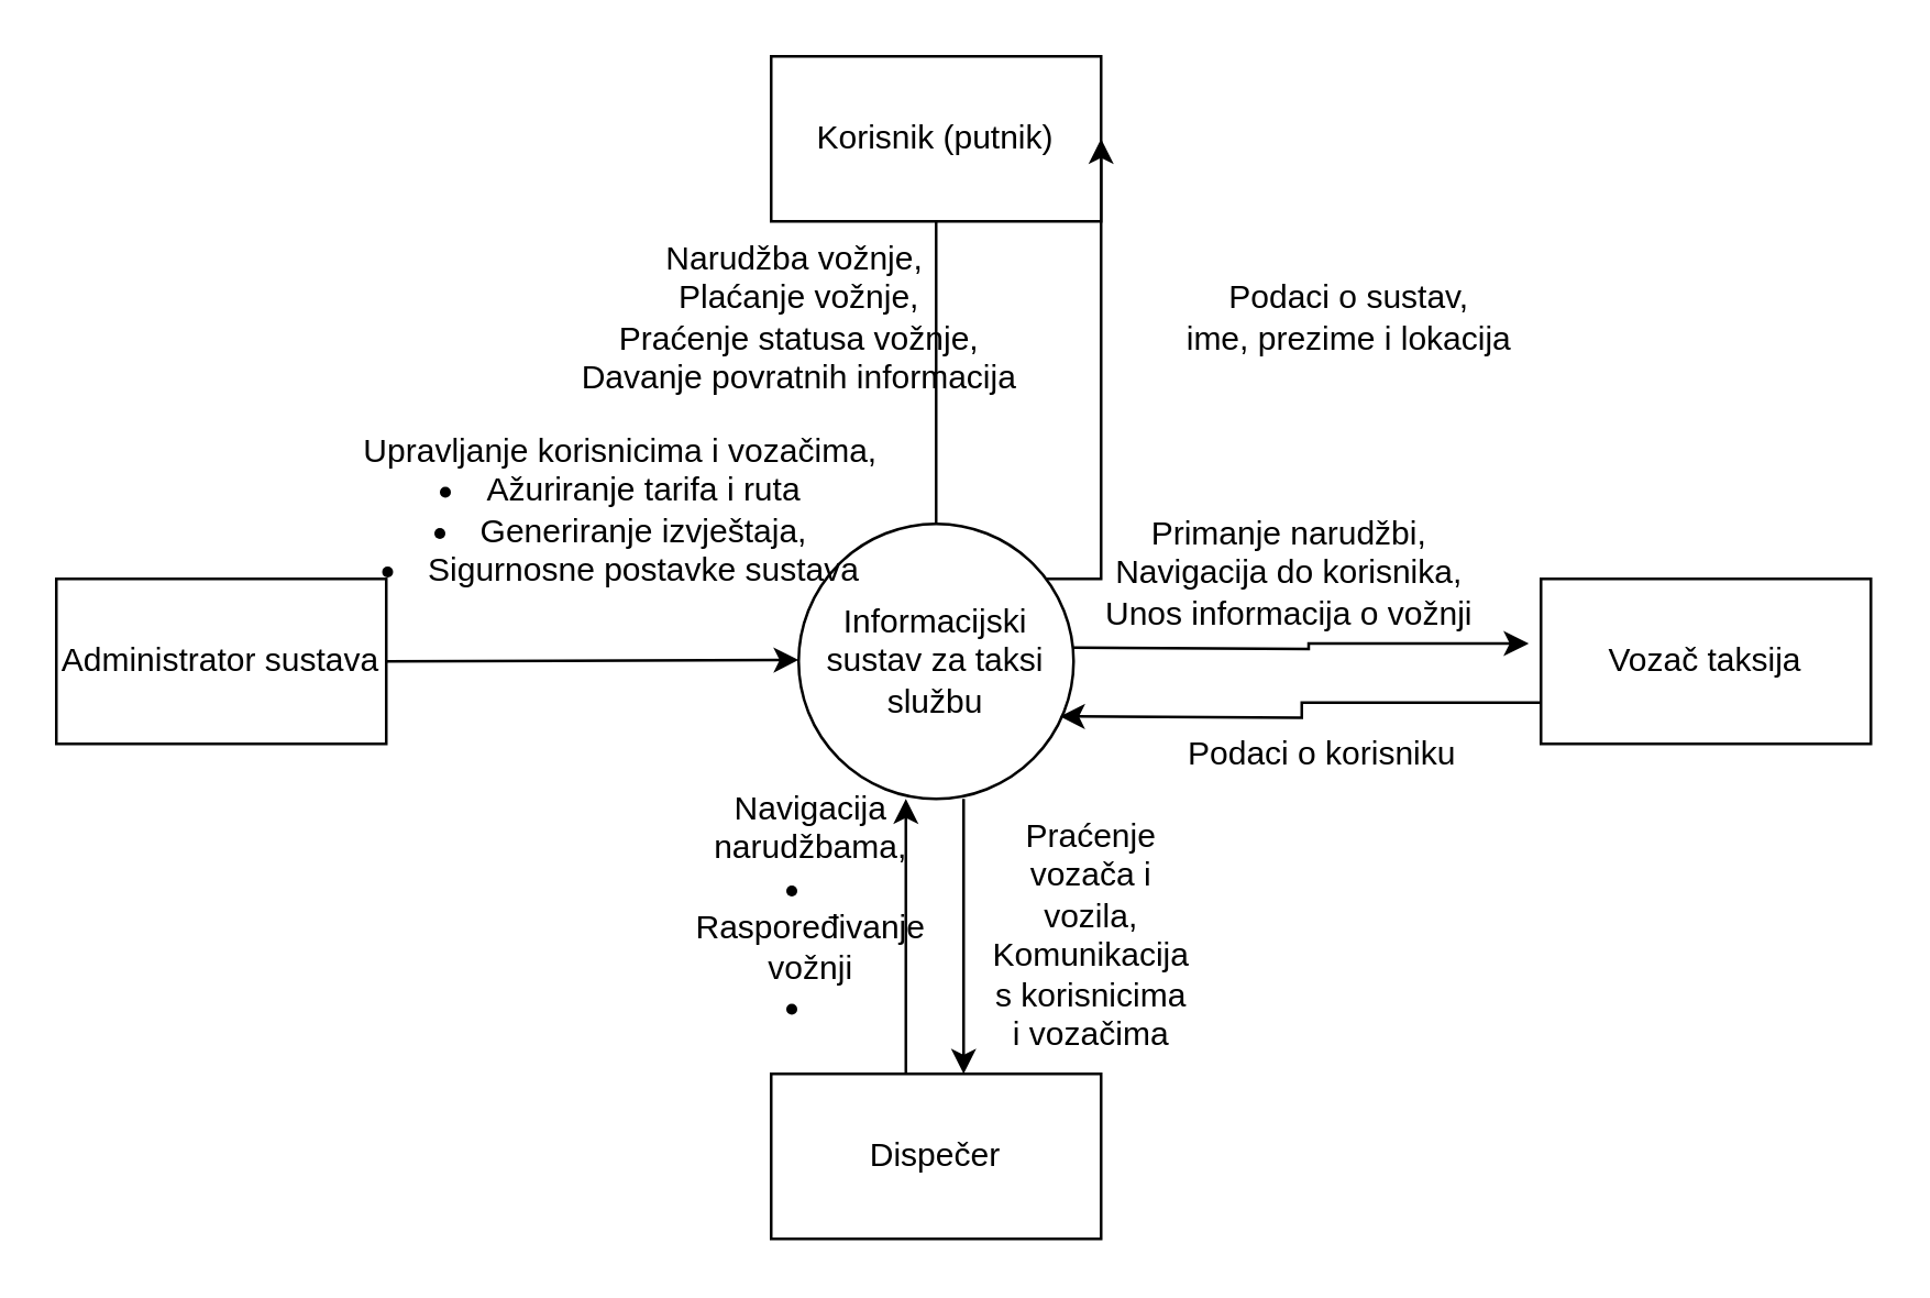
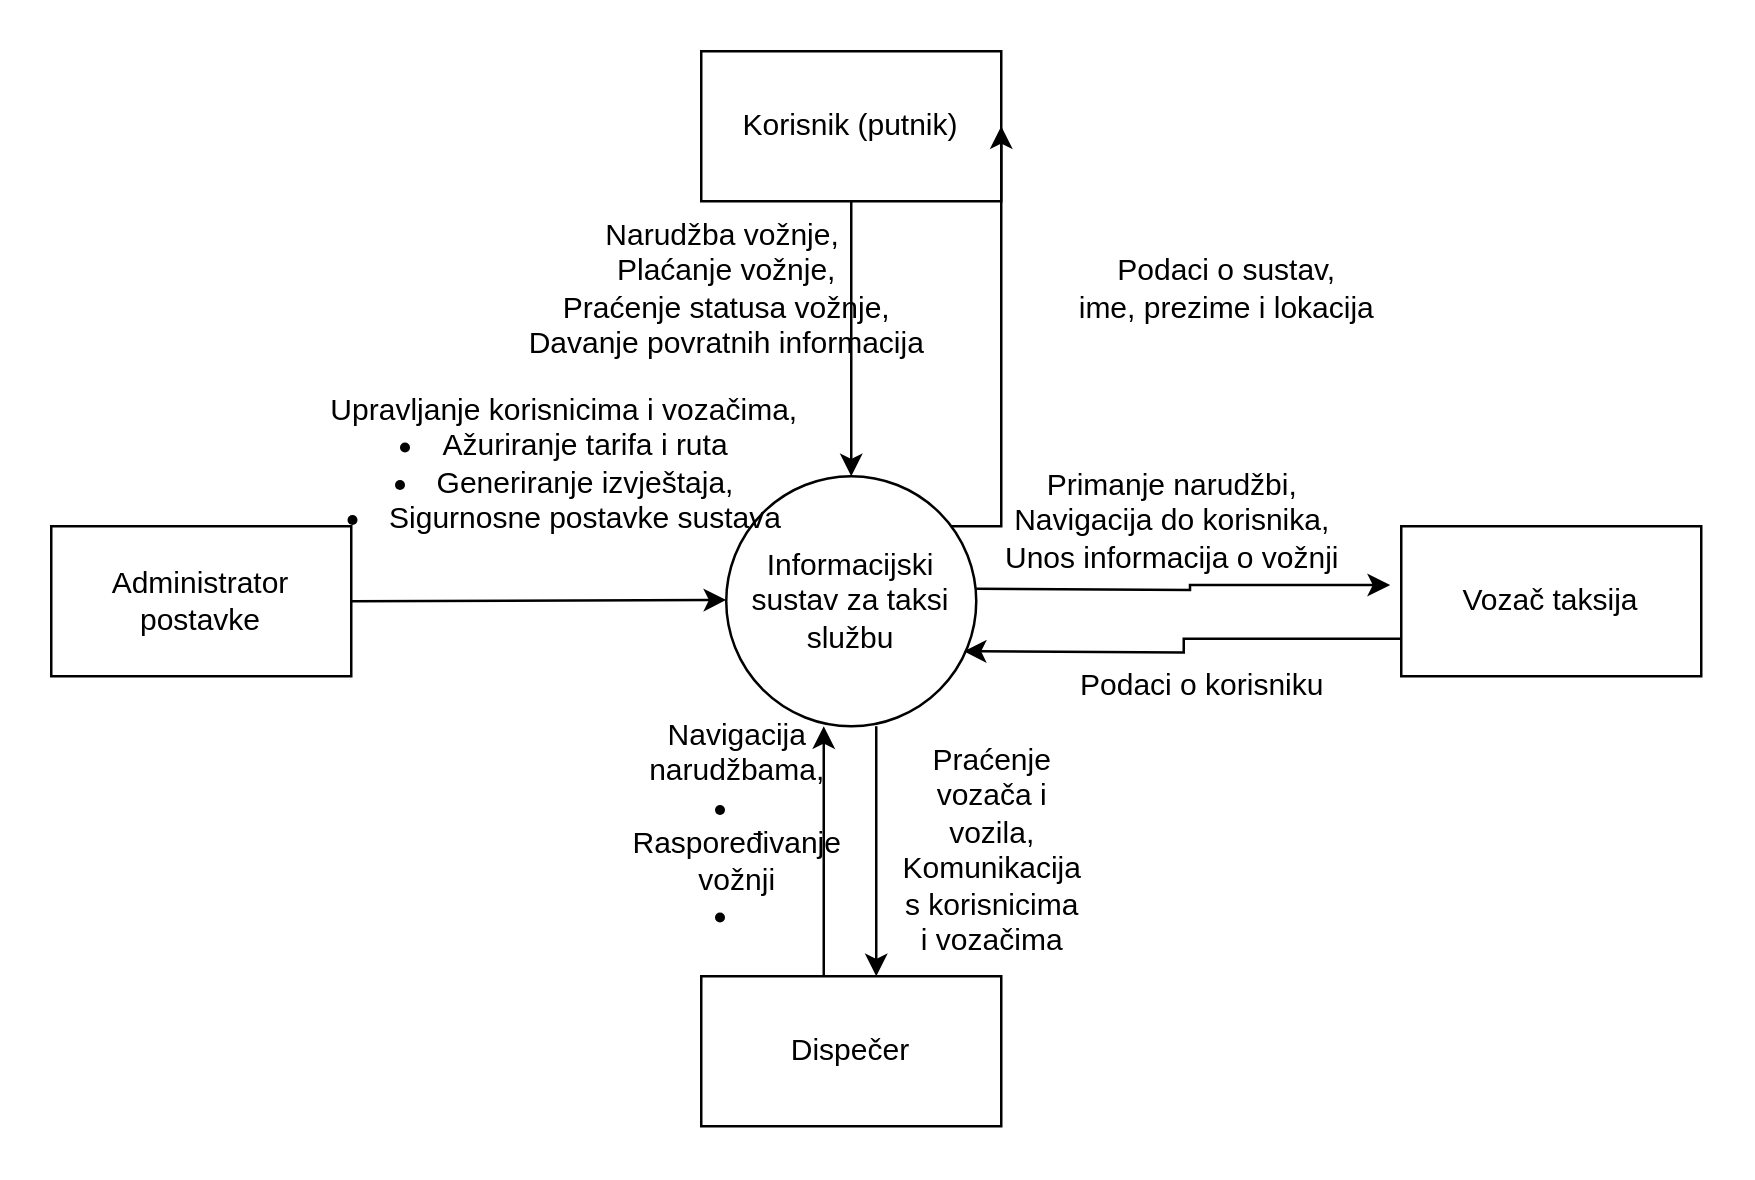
- <mxCell id="3" value="" style="edgeStyle=orthogonalEdgeStyle;rounded=0;orthogonalLoop=1;jettySize=auto;html=1;endArrow=none;" parent="1" source="4" target="2" edge="1"><mxGeometry relative="1" as="geometry" /></mxCell>
+ <mxCell id="3" value="" style="edgeStyle=orthogonalEdgeStyle;rounded=0;orthogonalLoop=1;jettySize=auto;html=1;" parent="1" source="4" target="2" edge="1"><mxGeometry relative="1" as="geometry" /></mxCell>
- <mxCell id="8" value="Administrator sustava" style="rounded=0;whiteSpace=wrap;html=1;" parent="1" vertex="1"><mxGeometry x="20" y="210" width="120" height="60" as="geometry" /></mxCell>
+ <mxCell id="8" value="Administrator postavke" style="rounded=0;whiteSpace=wrap;html=1;" parent="1" vertex="1"><mxGeometry x="20" y="210" width="120" height="60" as="geometry" /></mxCell>
